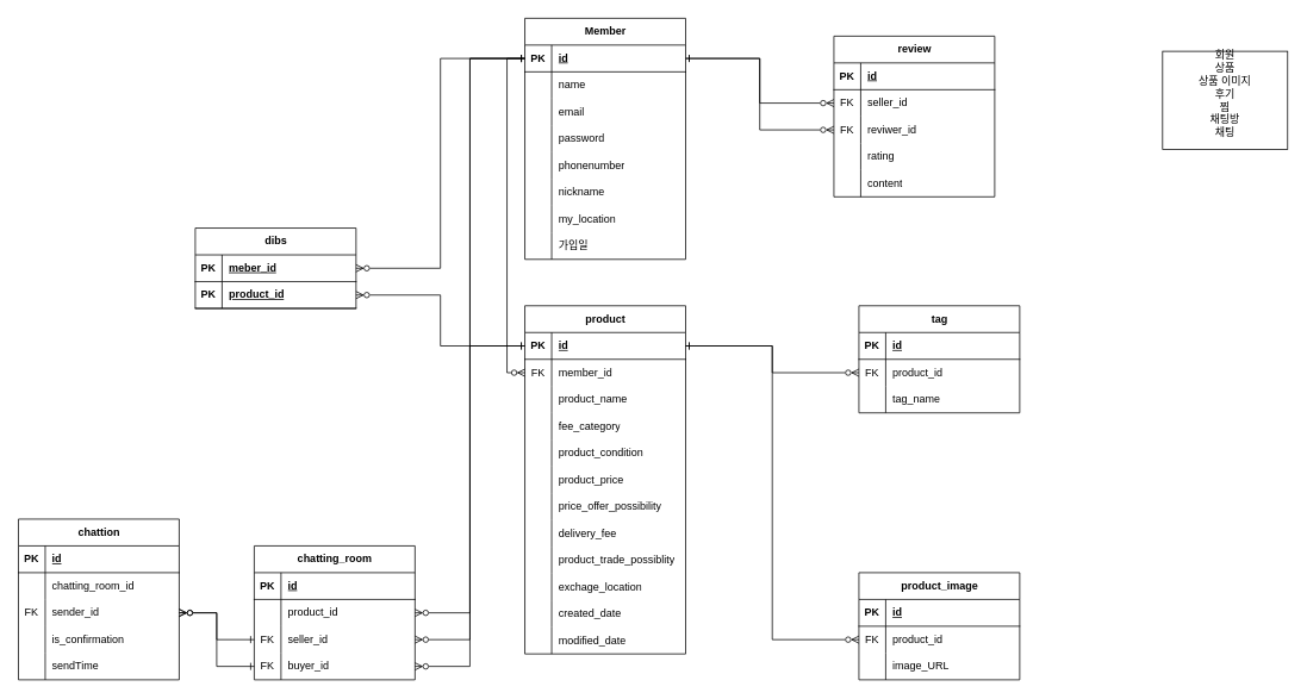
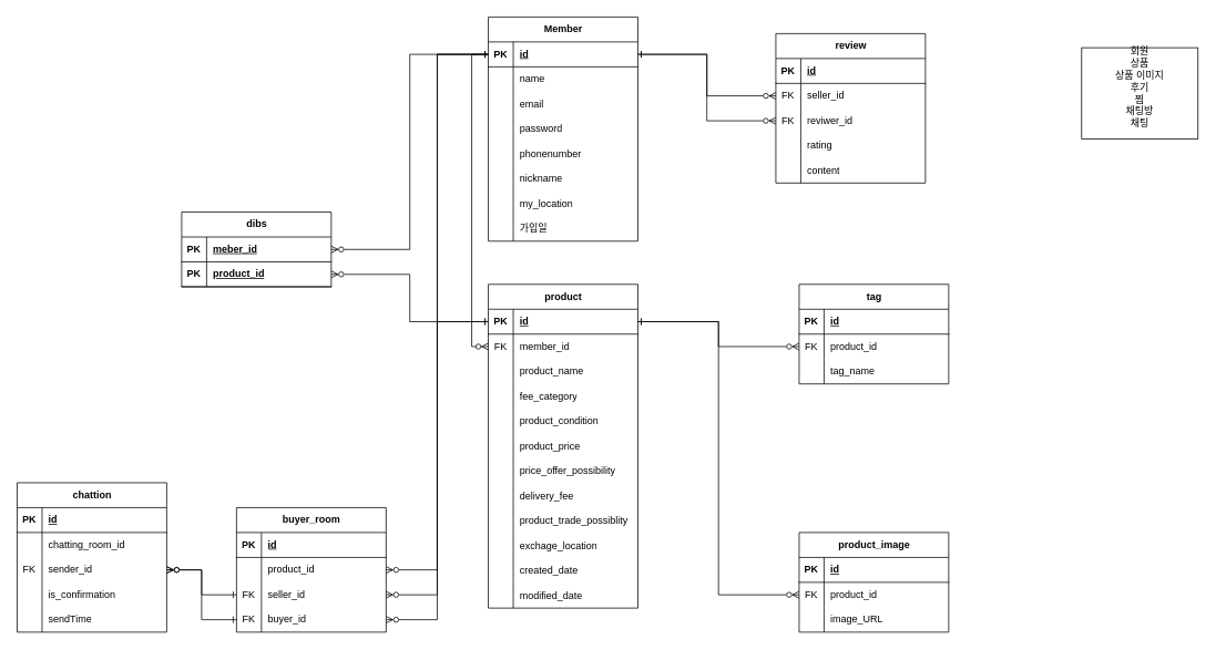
- <mxCell id="92" value="chatting_room" style="shape=table;startSize=30;container=1;collapsible=1;childLayout=tableLayout;fixedRows=1;rowLines=0;fontStyle=1;align=center;resizeLast=1;html=1;" vertex="1" parent="1"><mxGeometry x="284" y="611" width="180" height="150" as="geometry" /></mxCell>
+ <mxCell id="92" value="buyer_room" style="shape=table;startSize=30;container=1;collapsible=1;childLayout=tableLayout;fixedRows=1;rowLines=0;fontStyle=1;align=center;resizeLast=1;html=1;" vertex="1" parent="1"><mxGeometry x="284" y="611" width="180" height="150" as="geometry" /></mxCell>
